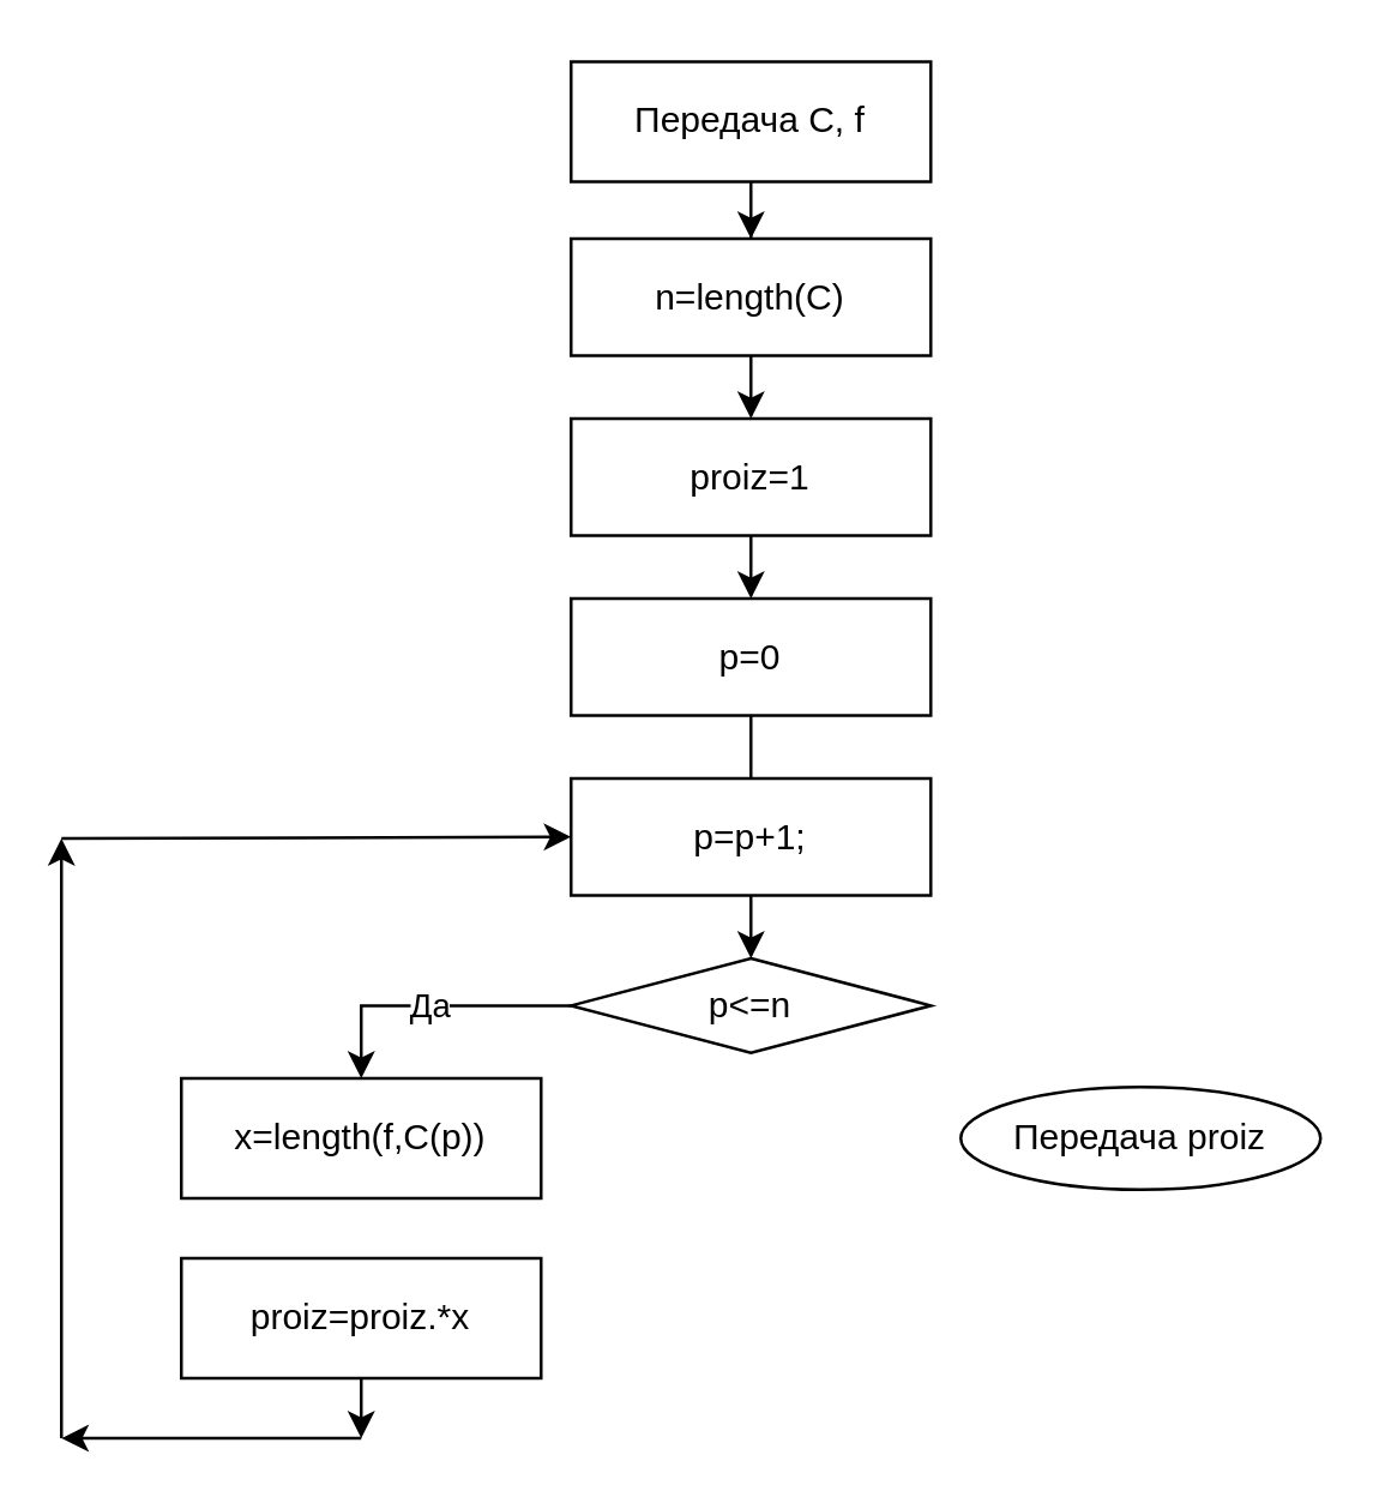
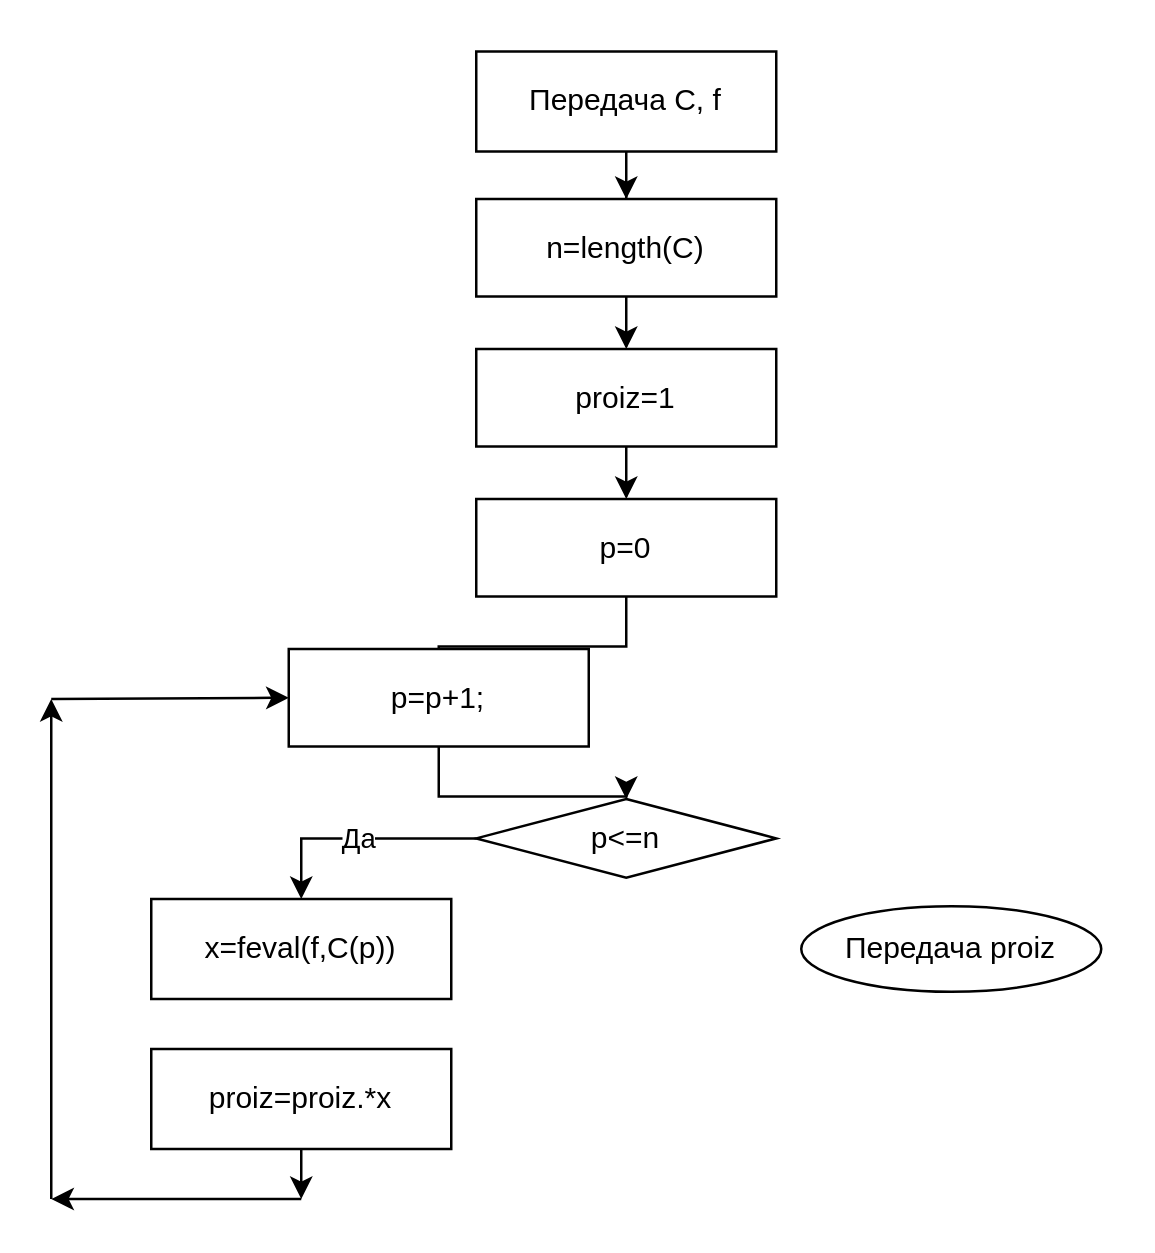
- <mxCell id="11" value="p=p+1;" style="whiteSpace=wrap;html=1;" vertex="1" parent="1"><mxGeometry x="190" y="259" width="120" height="39" as="geometry" /></mxCell>
+ <mxCell id="11" value="p=p+1;" style="whiteSpace=wrap;html=1;" vertex="1" parent="1"><mxGeometry x="115" y="259" width="120" height="39" as="geometry" /></mxCell>
- <mxCell id="14" value="x=length(f,C(p))" style="whiteSpace=wrap;html=1;" vertex="1" parent="1"><mxGeometry x="60" y="359" width="120" height="40" as="geometry" /></mxCell>
+ <mxCell id="14" value="x=feval(f,C(p))" style="whiteSpace=wrap;html=1;" vertex="1" parent="1"><mxGeometry x="60" y="359" width="120" height="40" as="geometry" /></mxCell>
